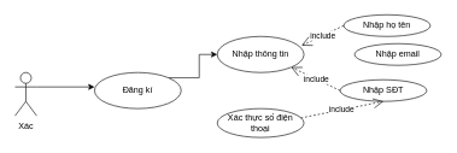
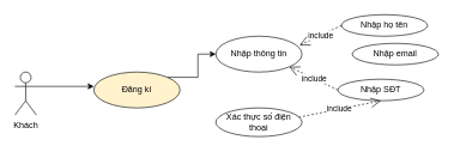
- <mxCell id="5" value="Đăng kí" style="ellipse;whiteSpace=wrap;html=1;" parent="1" vertex="1"><mxGeometry x="130" y="100" width="120" height="50" as="geometry" /></mxCell>
+ <mxCell id="5" value="Đăng kí" style="ellipse;whiteSpace=wrap;html=1;fillColor=#fff2cc;" parent="1" vertex="1"><mxGeometry x="130" y="100" width="120" height="50" as="geometry" /></mxCell>
- <mxCell id="2" value="Xác" style="shape=umlActor;verticalLabelPosition=bottom;verticalAlign=top;html=1;outlineConnect=0;" parent="1" vertex="1"><mxGeometry x="20" y="100" width="30" height="60" as="geometry" /></mxCell>
+ <mxCell id="2" value="Khách" style="shape=umlActor;verticalLabelPosition=bottom;verticalAlign=top;html=1;outlineConnect=0;" parent="1" vertex="1"><mxGeometry x="20" y="100" width="30" height="60" as="geometry" /></mxCell>
